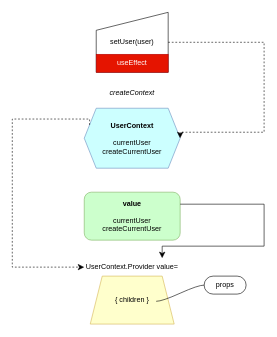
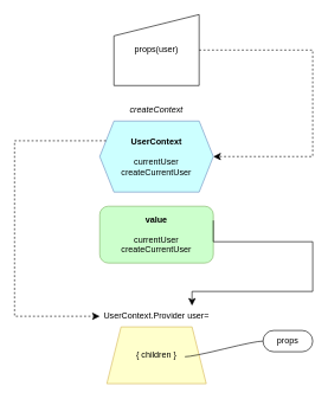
- <mxCell id="2" value="setUser(user)" style="shape=manualInput;whiteSpace=wrap;html=1;" parent="1" vertex="1"><mxGeometry x="160" y="20" width="120" height="100" as="geometry" /></mxCell>
+ <mxCell id="2" value="props(user)" style="shape=manualInput;whiteSpace=wrap;html=1;" parent="1" vertex="1"><mxGeometry x="160" y="20" width="120" height="100" as="geometry" /></mxCell>
- <mxCell id="3" value="useEffect" style="rounded=0;whiteSpace=wrap;html=1;fillColor=#e51400;fontColor=#ffffff;strokeColor=#B20000;" parent="1" vertex="1"><mxGeometry x="160" y="90" width="120" height="30" as="geometry" /></mxCell>
- <mxCell id="4" value="&lt;b&gt;UserContext&lt;/b&gt;&lt;br&gt;&lt;br&gt;currentUser&lt;br&gt;createCurrentUser" style="shape=hexagon;perimeter=hexagonPerimeter2;whiteSpace=wrap;html=1;fixedSize=1;fillColor=#CCFFFF;strokeColor=#6c8ebf;" parent="1" vertex="1"><mxGeometry x="140" y="180" width="160" height="100" as="geometry" /></mxCell>
+ <mxCell id="4" value="&lt;b&gt;UserContext&lt;/b&gt;&lt;br&gt;&lt;br&gt;currentUser&lt;br&gt;createCurrentUser" style="shape=hexagon;perimeter=hexagonPerimeter2;whiteSpace=wrap;html=1;fixedSize=1;fillColor=#CCFFFF;strokeColor=#6c8ebf;" parent="1" vertex="1"><mxGeometry x="140" y="170" width="160" height="100" as="geometry" /></mxCell>
- <mxCell id="6" value="&lt;b&gt;value&lt;/b&gt;&lt;br&gt;&lt;br&gt;currentUser&lt;br&gt;createCurrentUser" style="rounded=1;whiteSpace=wrap;html=1;fillColor=#CCFFCC;strokeColor=#82b366;" parent="1" vertex="1"><mxGeometry x="140" y="320" width="160" height="80" as="geometry" /></mxCell>
+ <mxCell id="6" value="&lt;b&gt;value&lt;/b&gt;&lt;br&gt;&lt;br&gt;currentUser&lt;br&gt;createCurrentUser" style="rounded=1;whiteSpace=wrap;html=1;fillColor=#CCFFCC;strokeColor=#82b366;" parent="1" vertex="1"><mxGeometry x="140" y="290" width="160" height="80" as="geometry" /></mxCell>
- <mxCell id="8" value="UserContext.Provider value=" style="text;html=1;strokeColor=none;fillColor=none;align=center;verticalAlign=middle;whiteSpace=wrap;rounded=0;fontStyle=0" parent="1" vertex="1"><mxGeometry x="140" y="430" width="160" height="30" as="geometry" /></mxCell>
+ <mxCell id="8" value="UserContext.Provider user=" style="text;html=1;strokeColor=none;fillColor=none;align=center;verticalAlign=middle;whiteSpace=wrap;rounded=0;fontStyle=0" parent="1" vertex="1"><mxGeometry x="140" y="430" width="160" height="30" as="geometry" /></mxCell>
- <mxCell id="9" value="props" style="whiteSpace=wrap;html=1;rounded=1;arcSize=50;align=center;verticalAlign=middle;strokeWidth=1;autosize=1;spacing=4;treeFolding=1;treeMoving=1;newEdgeStyle={&quot;edgeStyle&quot;:&quot;entityRelationEdgeStyle&quot;,&quot;startArrow&quot;:&quot;none&quot;,&quot;endArrow&quot;:&quot;none&quot;,&quot;segment&quot;:10,&quot;curved&quot;:1,&quot;sourcePerimeterSpacing&quot;:0,&quot;targetPerimeterSpacing&quot;:0};" parent="1" vertex="1"><mxGeometry x="340" y="460" width="70" height="30" as="geometry" /></mxCell>
+ <mxCell id="9" value="props" style="whiteSpace=wrap;html=1;rounded=1;arcSize=50;align=center;verticalAlign=middle;strokeWidth=1;autosize=1;spacing=4;treeFolding=1;treeMoving=1;newEdgeStyle={&quot;edgeStyle&quot;:&quot;entityRelationEdgeStyle&quot;,&quot;startArrow&quot;:&quot;none&quot;,&quot;endArrow&quot;:&quot;none&quot;,&quot;segment&quot;:10,&quot;curved&quot;:1,&quot;sourcePerimeterSpacing&quot;:0,&quot;targetPerimeterSpacing&quot;:0};" parent="1" vertex="1"><mxGeometry x="370" y="465" width="70" height="30" as="geometry" /></mxCell>
